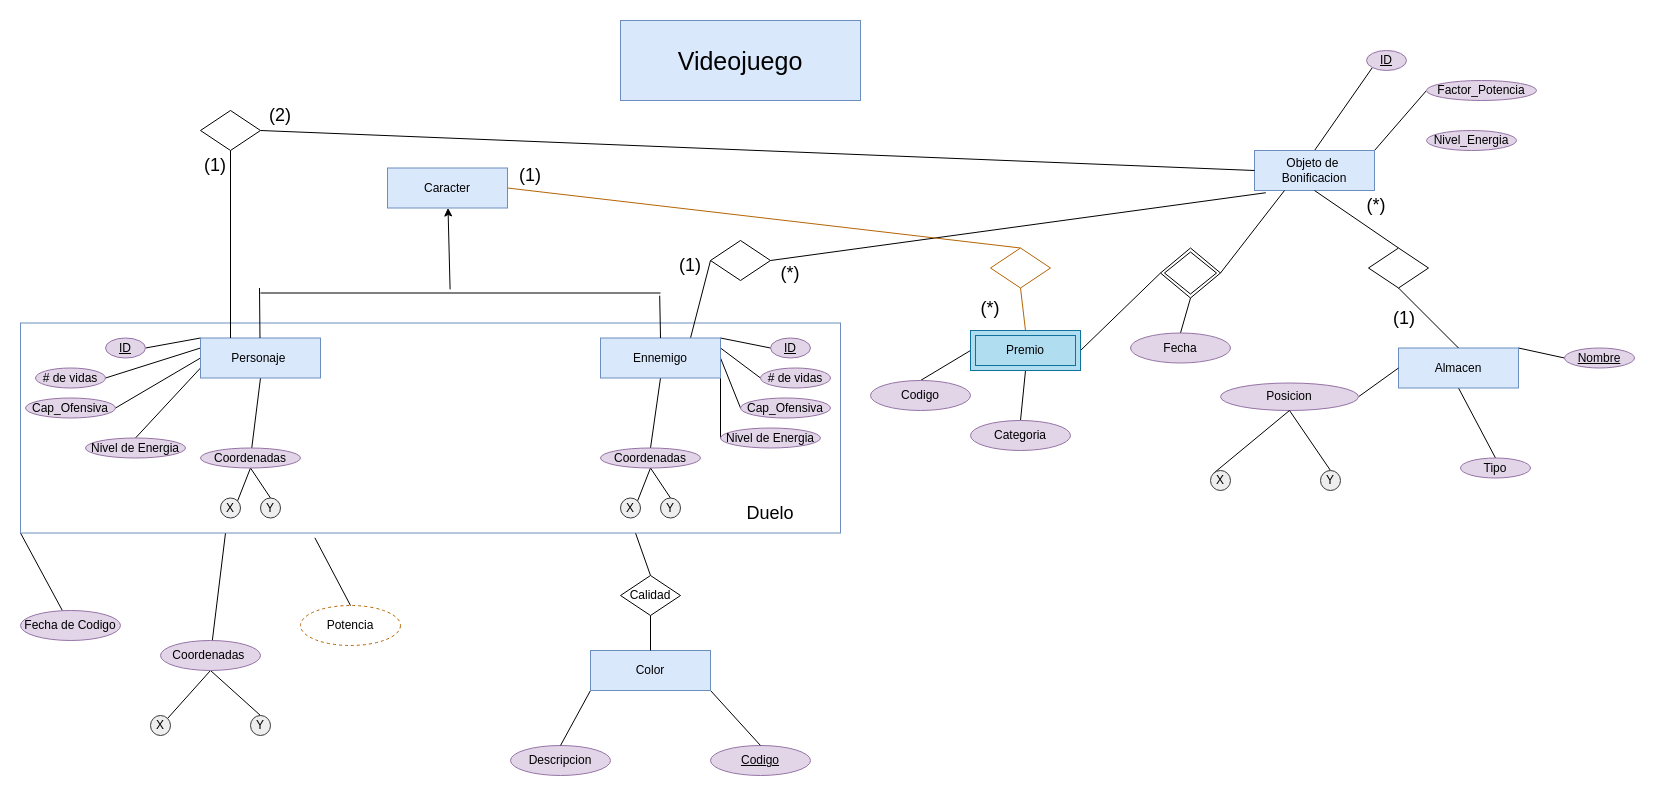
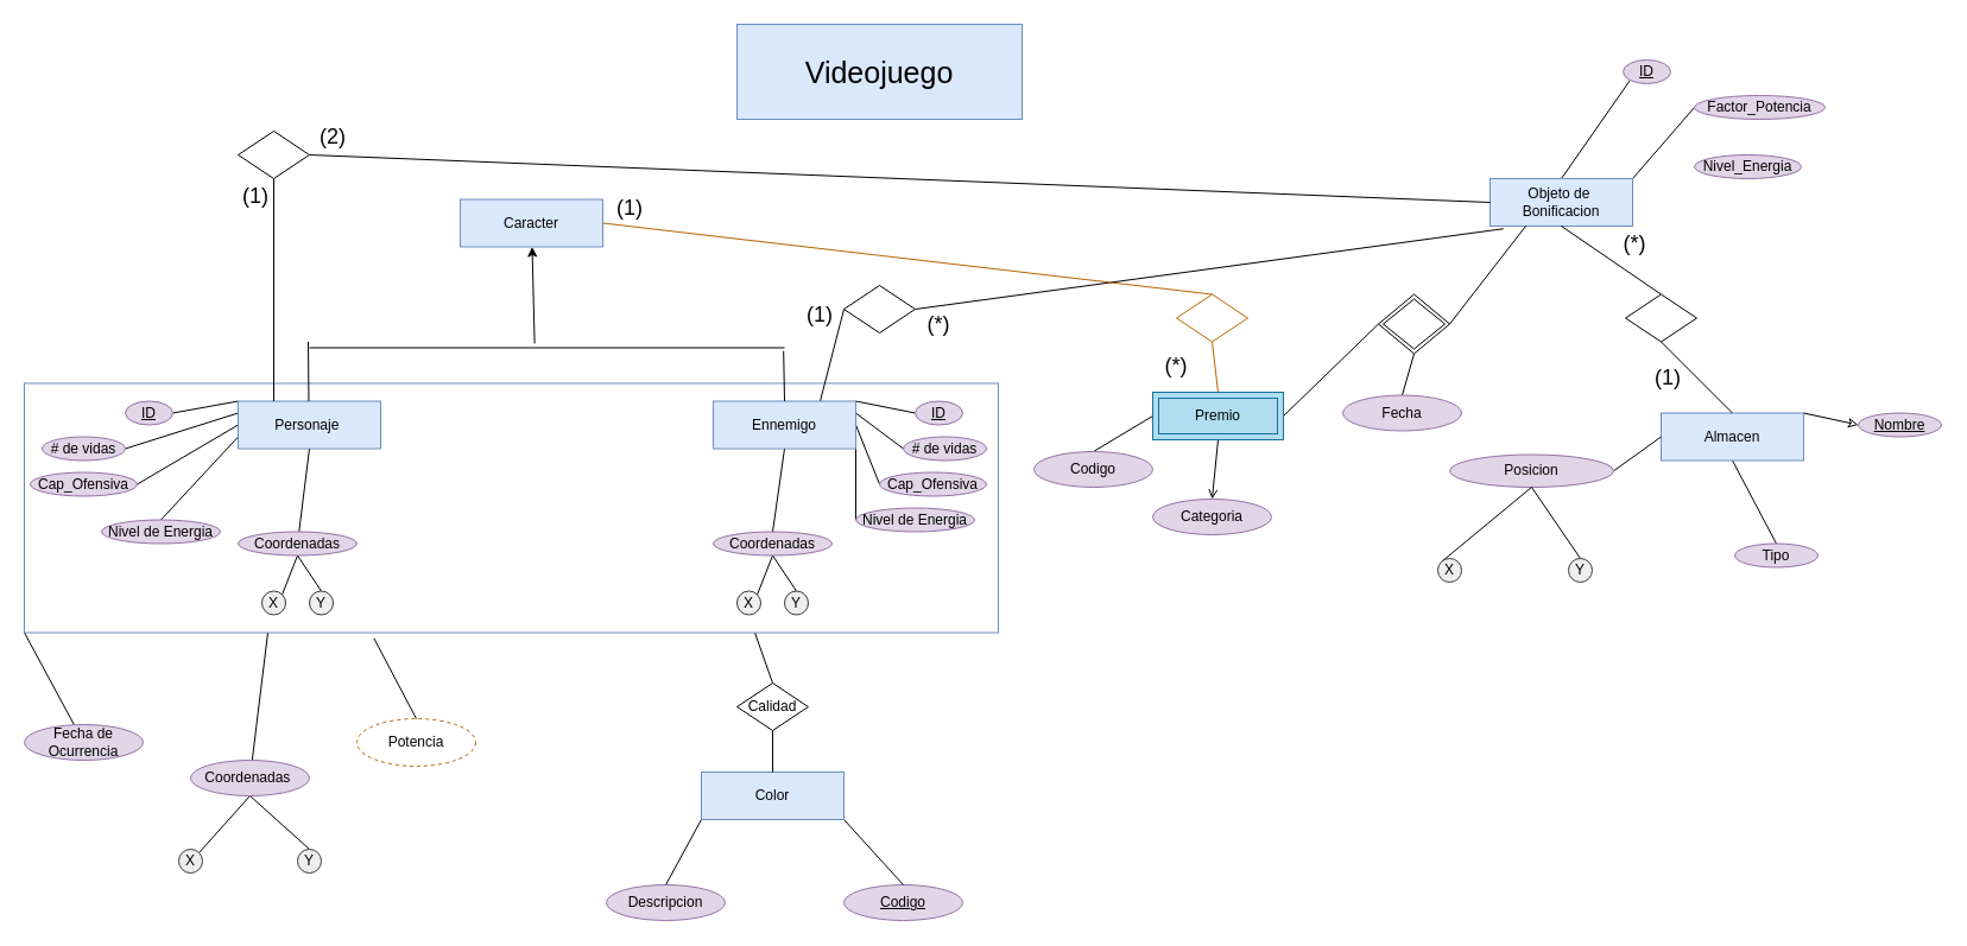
- <mxCell id="45" style="edgeStyle=none;rounded=0;orthogonalLoop=1;jettySize=auto;html=1;exitX=1;exitY=0;exitDx=0;exitDy=0;entryX=0;entryY=0.5;entryDx=0;entryDy=0;endArrow=none;endFill=0;" edge="1" parent="1" source="47" target="48"><mxGeometry relative="1" as="geometry" /></mxCell>
+ <mxCell id="45" style="edgeStyle=none;rounded=0;orthogonalLoop=1;jettySize=auto;html=1;exitX=1;exitY=0;exitDx=0;exitDy=0;entryX=0;entryY=0.5;entryDx=0;entryDy=0;endArrow=classic;endFill=0;" edge="1" parent="1" source="47" target="48"><mxGeometry relative="1" as="geometry" /></mxCell>
- <mxCell id="74" style="edgeStyle=none;rounded=0;orthogonalLoop=1;jettySize=auto;html=1;exitX=0.5;exitY=1;exitDx=0;exitDy=0;entryX=0.5;entryY=0;entryDx=0;entryDy=0;endArrow=none;endFill=0;" edge="1" parent="1" source="76" target="79"><mxGeometry relative="1" as="geometry" /></mxCell>
+ <mxCell id="74" style="edgeStyle=none;rounded=0;orthogonalLoop=1;jettySize=auto;html=1;exitX=0.5;exitY=1;exitDx=0;exitDy=0;entryX=0.5;entryY=0;entryDx=0;entryDy=0;endArrow=open;endFill=0;" edge="1" parent="1" source="76" target="79"><mxGeometry relative="1" as="geometry" /></mxCell>
- <mxCell id="57" value="&lt;font style=&quot;font-size: 18px;&quot;&gt;Duelo&lt;/font&gt;" style="text;strokeColor=none;align=center;fillColor=none;html=1;verticalAlign=middle;whiteSpace=wrap;rounded=0;" vertex="1" parent="1"><mxGeometry x="740" y="497.5" width="60" height="30" as="geometry" /></mxCell>
- <mxCell id="64" value="Fecha de Codigo" style="ellipse;whiteSpace=wrap;html=1;fillColor=#e1d5e7;strokeColor=#9673a6;" vertex="1" parent="1"><mxGeometry x="20" y="610" width="100" height="30" as="geometry" /></mxCell>
+ <mxCell id="64" value="Fecha de Ocurrencia" style="ellipse;whiteSpace=wrap;html=1;fillColor=#e1d5e7;strokeColor=#9673a6;" vertex="1" parent="1"><mxGeometry x="20" y="610" width="100" height="30" as="geometry" /></mxCell>
